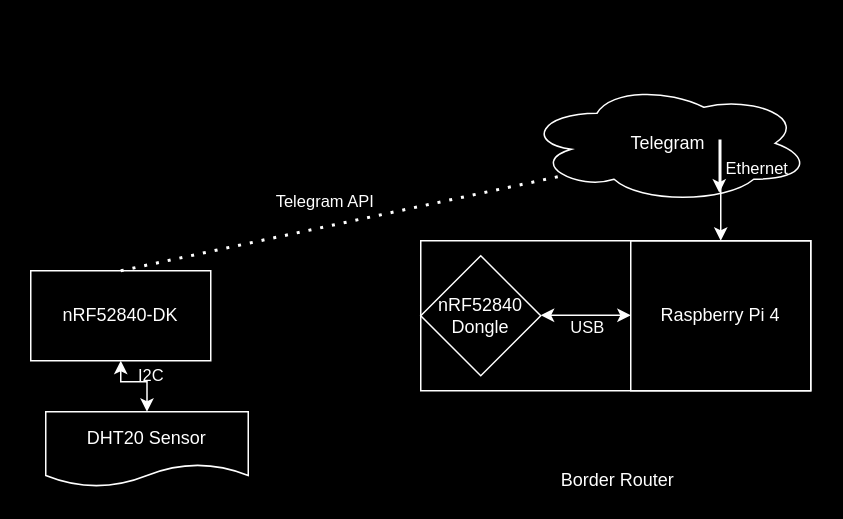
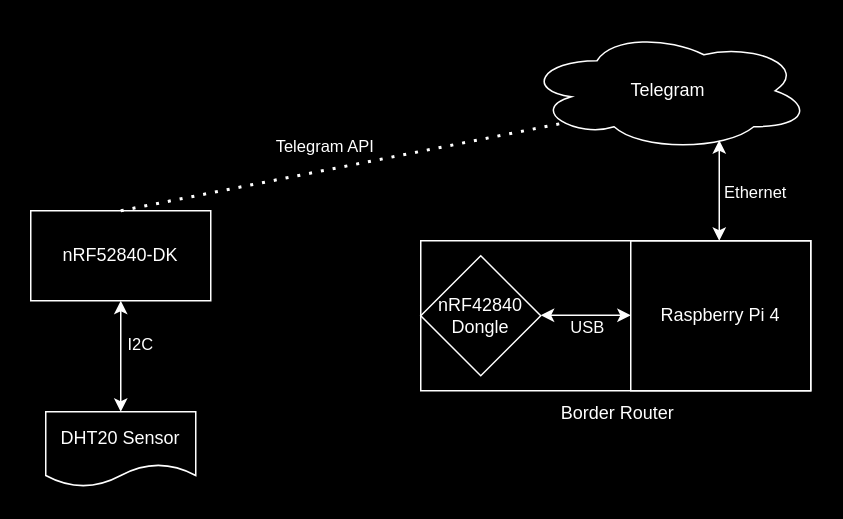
- <mxCell id="10" value="&lt;font color=&quot;#ffffff&quot;&gt;Telegram&lt;/font&gt;" style="ellipse;shape=cloud;whiteSpace=wrap;html=1;fillColor=none;strokeColor=#FFFFFF;" parent="1" vertex="1"><mxGeometry x="350" y="55" width="190" height="80" as="geometry" /></mxCell>
+ <mxCell id="10" value="&lt;font color=&quot;#ffffff&quot;&gt;Telegram&lt;/font&gt;" style="ellipse;shape=cloud;whiteSpace=wrap;html=1;fillColor=none;strokeColor=#FFFFFF;" parent="1" vertex="1"><mxGeometry x="350" y="20" width="190" height="80" as="geometry" /></mxCell>
- <mxCell id="2" value="&lt;font color=&quot;#ffffff&quot;&gt;nRF52840-DK&lt;/font&gt;" style="rounded=0;whiteSpace=wrap;html=1;fillColor=none;strokeColor=#FFFFFF;" parent="1" vertex="1"><mxGeometry x="20" y="180" width="120" height="60" as="geometry" /></mxCell>
+ <mxCell id="2" value="&lt;font color=&quot;#ffffff&quot;&gt;nRF52840-DK&lt;/font&gt;" style="rounded=0;whiteSpace=wrap;html=1;fillColor=none;strokeColor=#FFFFFF;" parent="1" vertex="1"><mxGeometry x="20" y="140" width="120" height="60" as="geometry" /></mxCell>
- <mxCell id="6" value="&lt;font color=&quot;#ffffff&quot;&gt;nRF52840 Dongle&lt;/font&gt;" style="rhombus;whiteSpace=wrap;html=1;fillColor=none;strokeColor=#FFFFFF;" parent="1" vertex="1"><mxGeometry x="280" y="170" width="80" height="80" as="geometry" /></mxCell>
+ <mxCell id="6" value="&lt;font color=&quot;#ffffff&quot;&gt;nRF42840 Dongle&lt;/font&gt;" style="rhombus;whiteSpace=wrap;html=1;fillColor=none;strokeColor=#FFFFFF;" parent="1" vertex="1"><mxGeometry x="280" y="170" width="80" height="80" as="geometry" /></mxCell>
- <mxCell id="9" value="&lt;font color=&quot;#ffffff&quot;&gt;DHT20 Sensor&lt;/font&gt;" style="shape=document;whiteSpace=wrap;html=1;boundedLbl=1;fillColor=none;strokeColor=#FFFFFF;" parent="1" vertex="1"><mxGeometry x="30" y="274" width="135" height="50" as="geometry" /></mxCell>
+ <mxCell id="9" value="&lt;font color=&quot;#ffffff&quot;&gt;DHT20 Sensor&lt;/font&gt;" style="shape=document;whiteSpace=wrap;html=1;boundedLbl=1;fillColor=none;strokeColor=#FFFFFF;" parent="1" vertex="1"><mxGeometry x="30" y="274" width="100" height="50" as="geometry" /></mxCell>
- <mxCell id="16" value="&lt;font color=&quot;#ffffff&quot;&gt;Border Router&lt;/font&gt;" style="text;html=1;align=center;verticalAlign=middle;resizable=0;points=[];autosize=1;strokeColor=none;fillColor=none;" parent="1" vertex="1"><mxGeometry x="364" y="307" width="93" height="26" as="geometry" /></mxCell>
+ <mxCell id="16" value="&lt;font color=&quot;#ffffff&quot;&gt;Border Router&lt;/font&gt;" style="text;html=1;align=center;verticalAlign=middle;resizable=0;points=[];autosize=1;strokeColor=none;fillColor=none;" parent="1" vertex="1"><mxGeometry x="364" y="262" width="93" height="26" as="geometry" /></mxCell>
